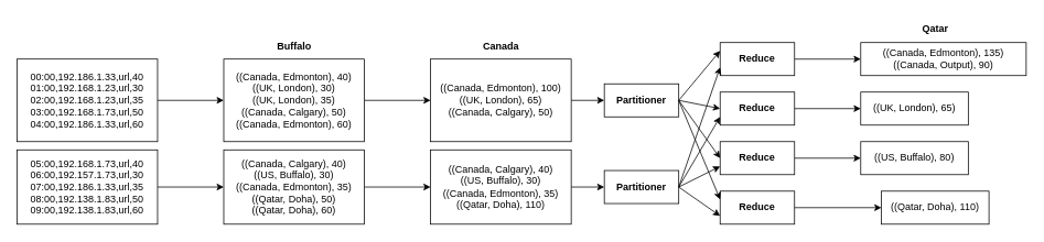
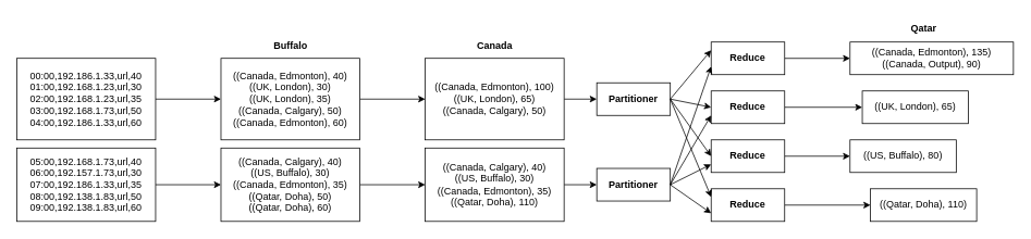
- <mxCell id="35" value="((UK, London), 65)" style="rounded=0;whiteSpace=wrap;html=1;" vertex="1" parent="1"><mxGeometry x="1040" y="111" width="130" height="40" as="geometry" /></mxCell>
+ <mxCell id="35" value="((UK, London), 65)" style="rounded=0;whiteSpace=wrap;html=1;" vertex="1" parent="1"><mxGeometry x="1055" y="111" width="130" height="40" as="geometry" /></mxCell>
